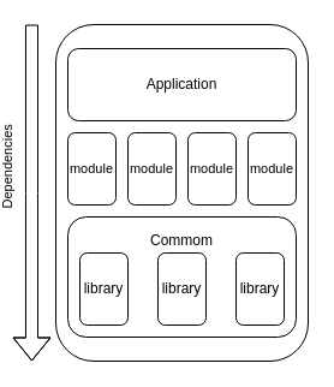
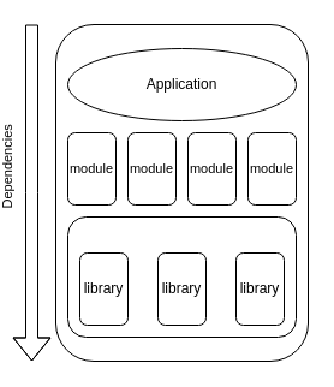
- <mxCell id="8" value="Application" style="rounded=1;whiteSpace=wrap;html=1;" vertex="1" parent="1"><mxGeometry x="50" y="40" width="190" height="60" as="geometry" /></mxCell>
+ <mxCell id="8" value="Application" style="ellipse;whiteSpace=wrap;html=1;" vertex="1" parent="1"><mxGeometry x="50" y="40" width="190" height="60" as="geometry" /></mxCell>
- <mxCell id="12" value="Commom" style="text;html=1;strokeColor=none;fillColor=none;align=center;verticalAlign=middle;whiteSpace=wrap;rounded=0;" vertex="1" parent="1"><mxGeometry x="60" y="190" width="170" height="20" as="geometry" /></mxCell>
